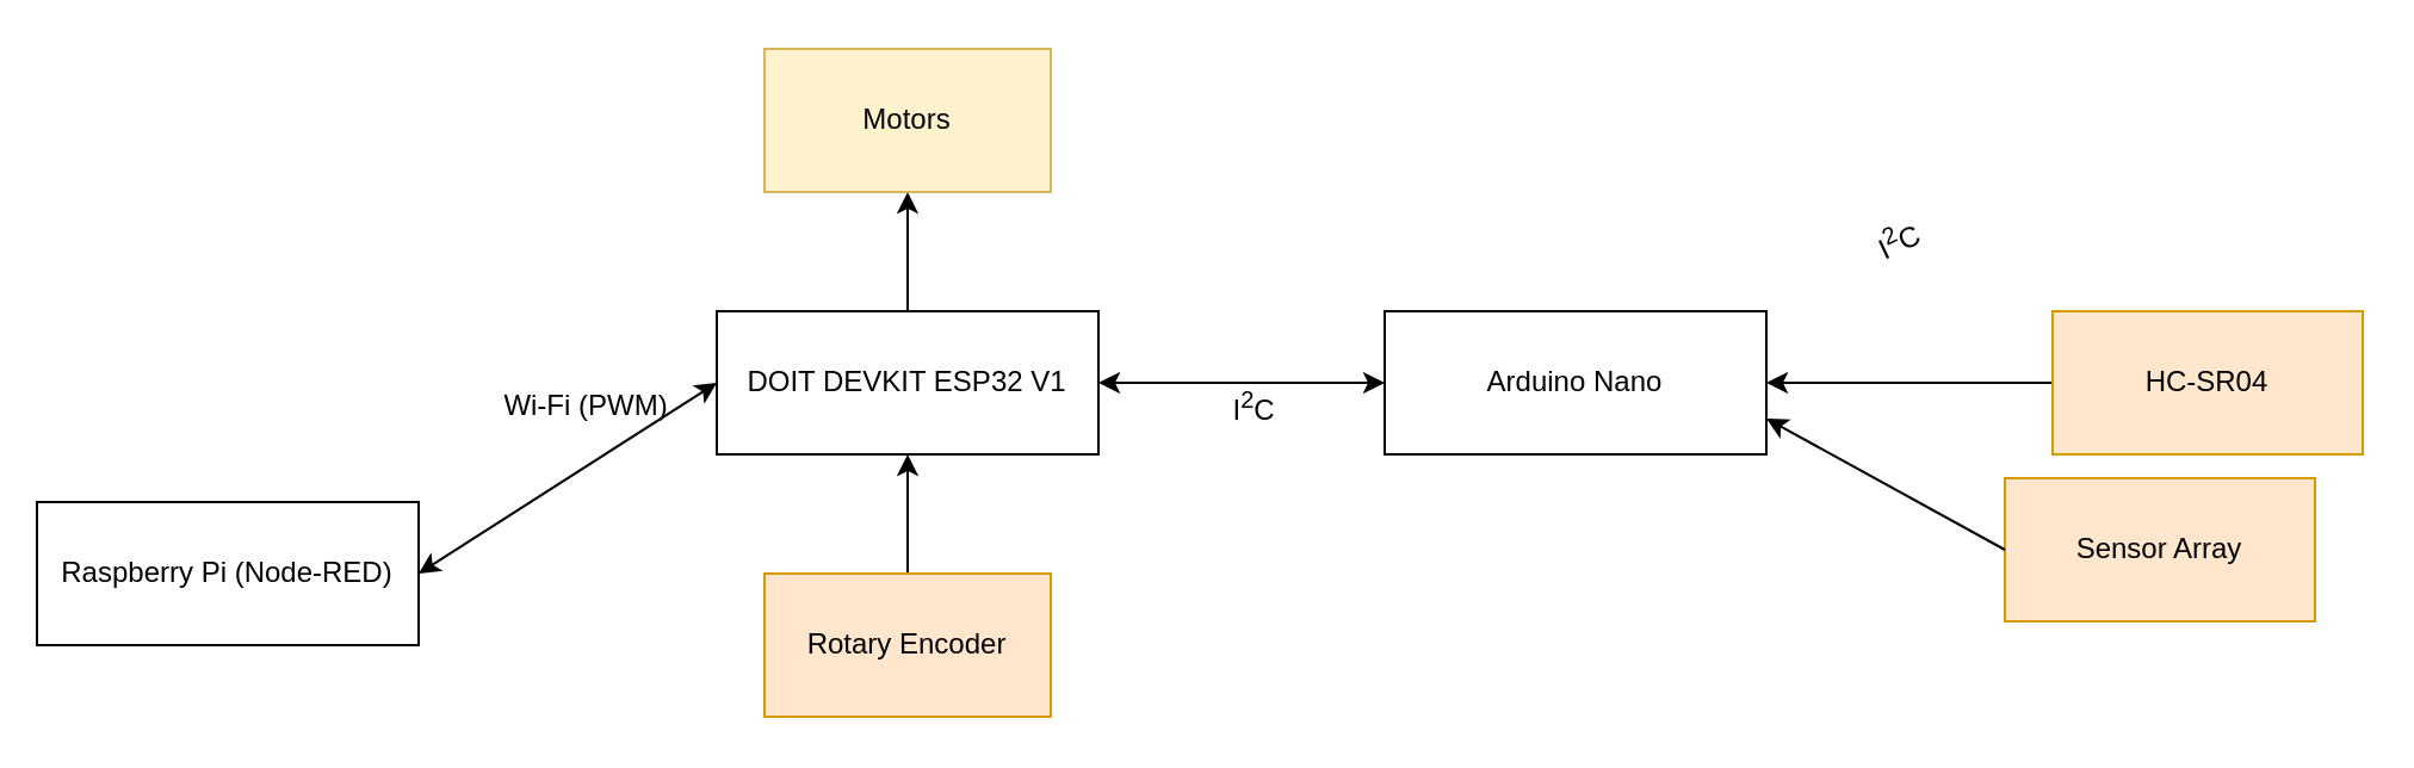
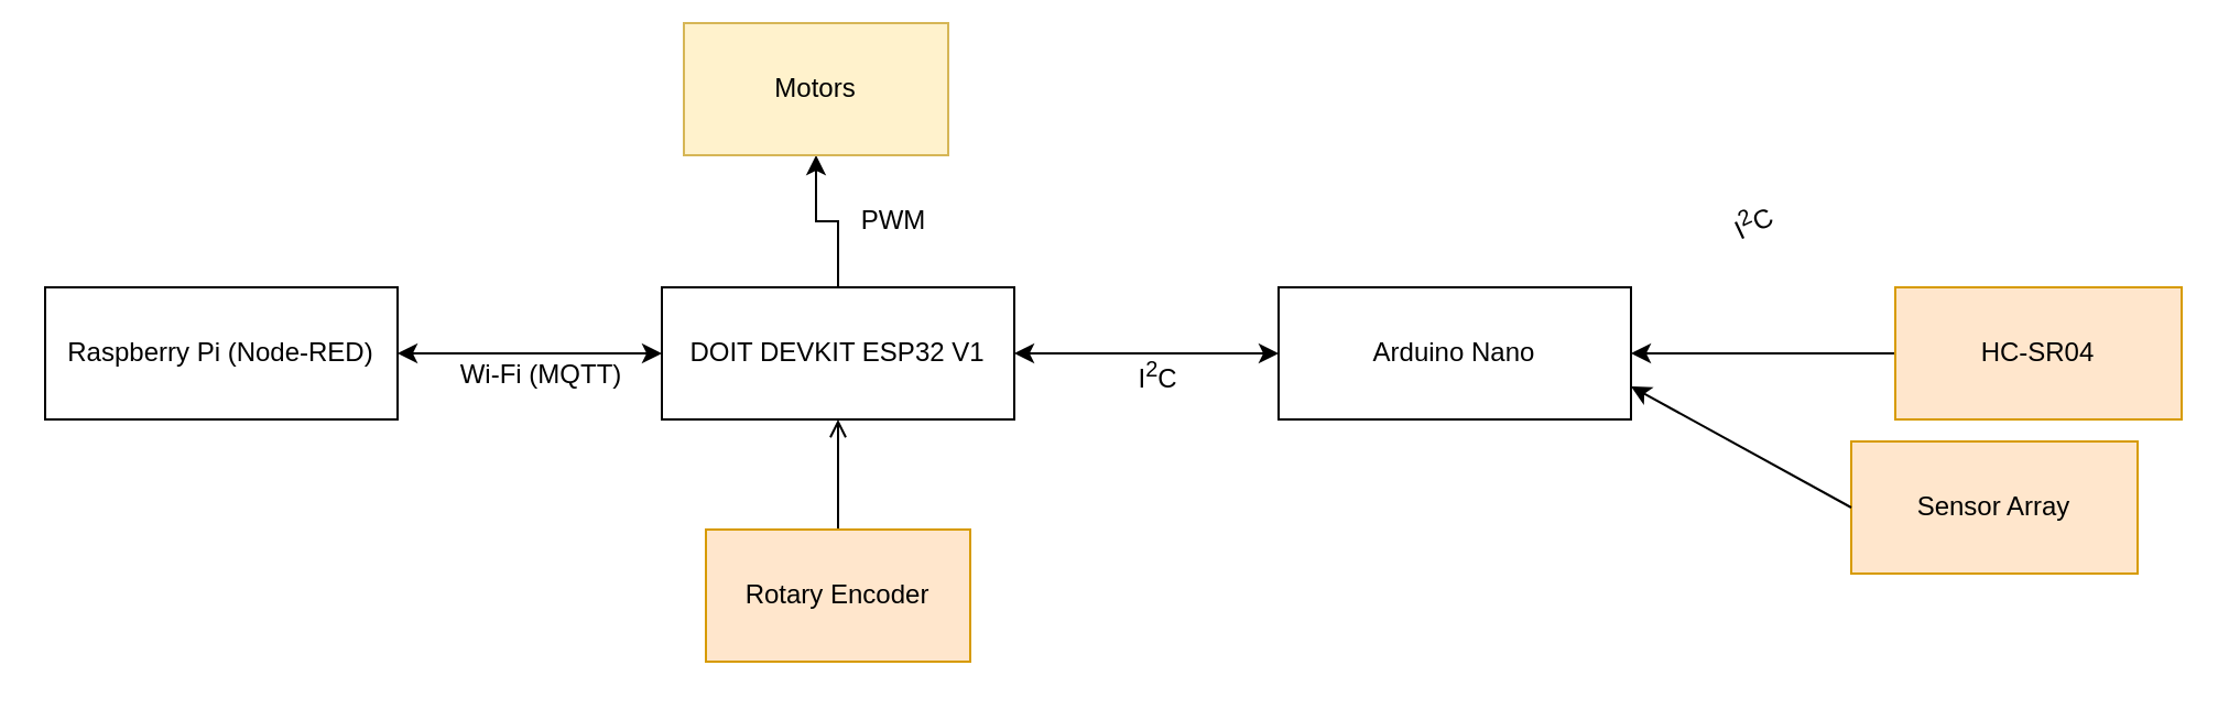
- <mxCell id="6" value="Motors" style="rounded=0;whiteSpace=wrap;html=1;fillColor=#fff2cc;strokeColor=#d6b656;" vertex="1" parent="1"><mxGeometry x="320" y="20" width="120" height="60" as="geometry" /></mxCell>
+ <mxCell id="6" value="Motors" style="rounded=0;whiteSpace=wrap;html=1;fillColor=#fff2cc;strokeColor=#d6b656;" vertex="1" parent="1"><mxGeometry x="310" y="10" width="120" height="60" as="geometry" /></mxCell>
+ <mxCell id="13" value="PWM" style="text;html=1;resizable=0;autosize=1;align=center;verticalAlign=middle;points=[];fillColor=none;strokeColor=none;rounded=0;" vertex="1" parent="1"><mxGeometry x="380" y="90" width="50" height="20" as="geometry" /></mxCell>
- <mxCell id="12" value="Wi-Fi (PWM)" style="text;html=1;resizable=0;autosize=1;align=center;verticalAlign=middle;points=[];fillColor=none;strokeColor=none;rounded=0;" vertex="1" parent="1"><mxGeometry x="200" y="160" width="90" height="20" as="geometry" /></mxCell>
+ <mxCell id="12" value="Wi-Fi (MQTT)" style="text;html=1;resizable=0;autosize=1;align=center;verticalAlign=middle;points=[];fillColor=none;strokeColor=none;rounded=0;" vertex="1" parent="1"><mxGeometry x="200" y="160" width="90" height="20" as="geometry" /></mxCell>
- <mxCell id="7" value="" style="edgeStyle=orthogonalEdgeStyle;rounded=0;orthogonalLoop=1;jettySize=auto;html=1;" edge="1" parent="1" source="8" target="3"><mxGeometry relative="1" as="geometry" /></mxCell>
+ <mxCell id="7" value="" style="edgeStyle=orthogonalEdgeStyle;rounded=0;orthogonalLoop=1;jettySize=auto;html=1;endArrow=open;" edge="1" parent="1" source="8" target="3"><mxGeometry relative="1" as="geometry" /></mxCell>
- <mxCell id="5" value="Raspberry Pi (Node-RED)" style="rounded=0;whiteSpace=wrap;html=1;" vertex="1" parent="1"><mxGeometry x="15" y="210" width="160" height="60" as="geometry" /></mxCell>
+ <mxCell id="5" value="Raspberry Pi (Node-RED)" style="rounded=0;whiteSpace=wrap;html=1;" vertex="1" parent="1"><mxGeometry x="20" y="130" width="160" height="60" as="geometry" /></mxCell>
